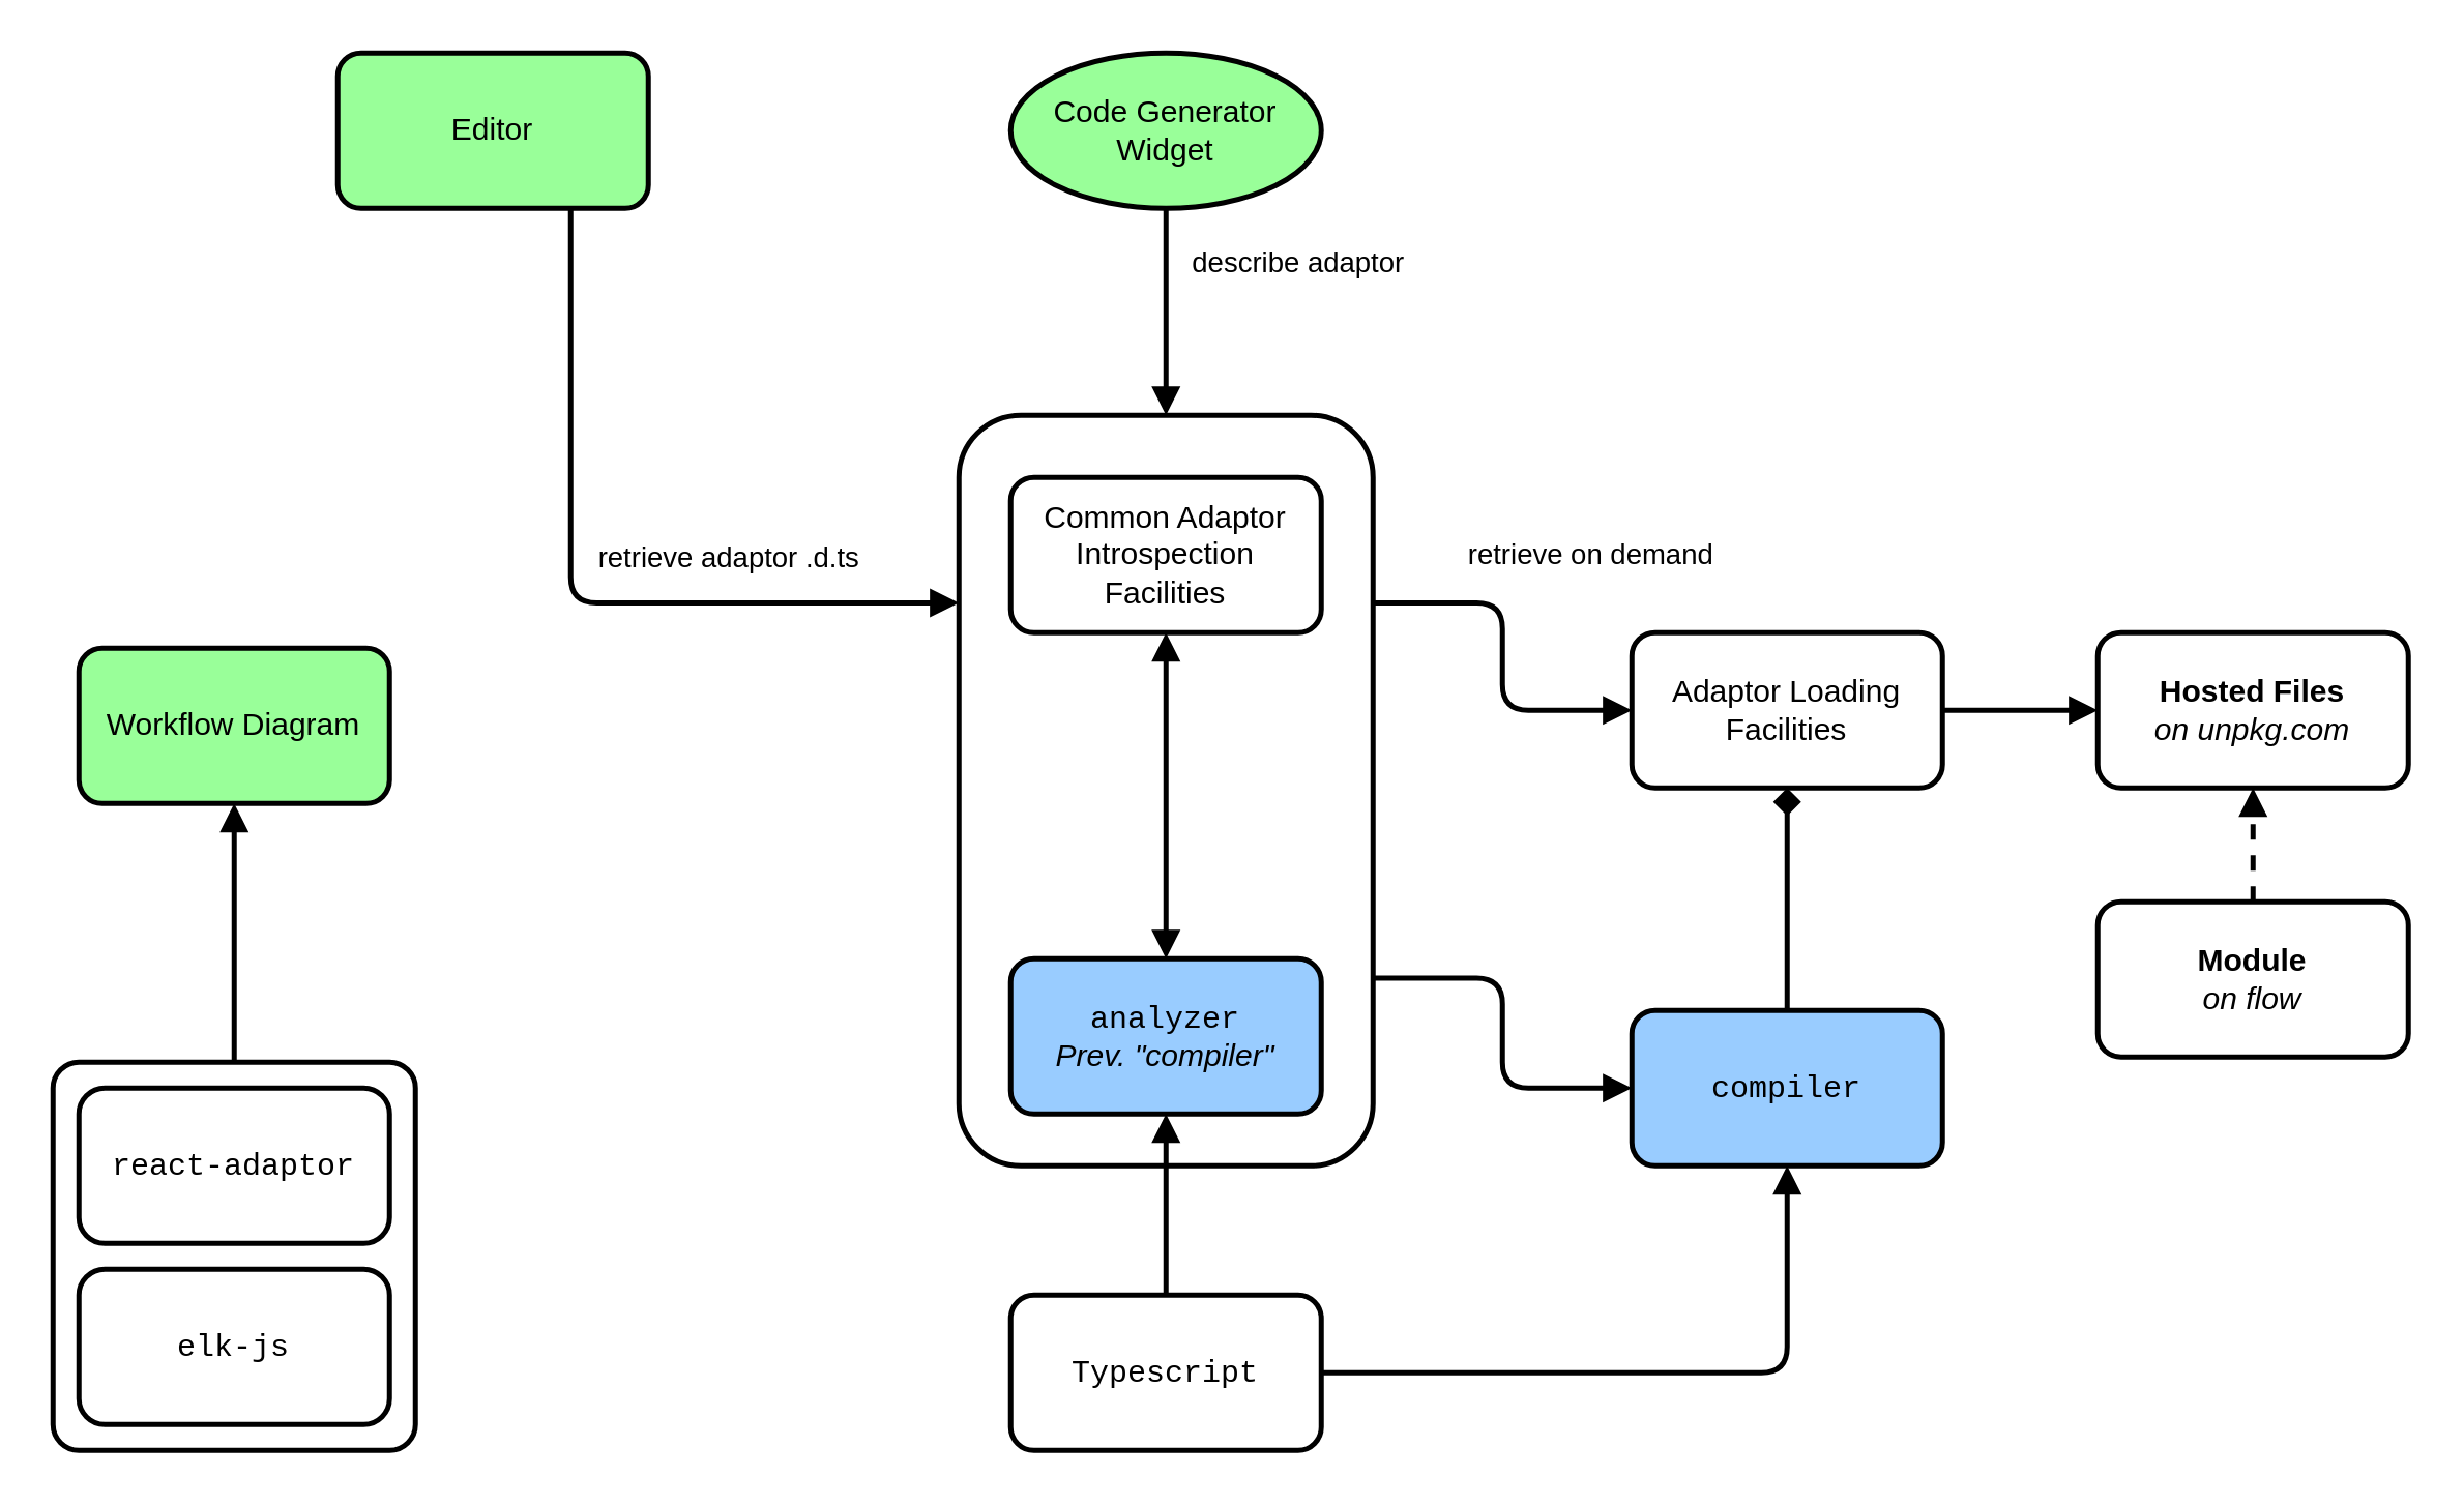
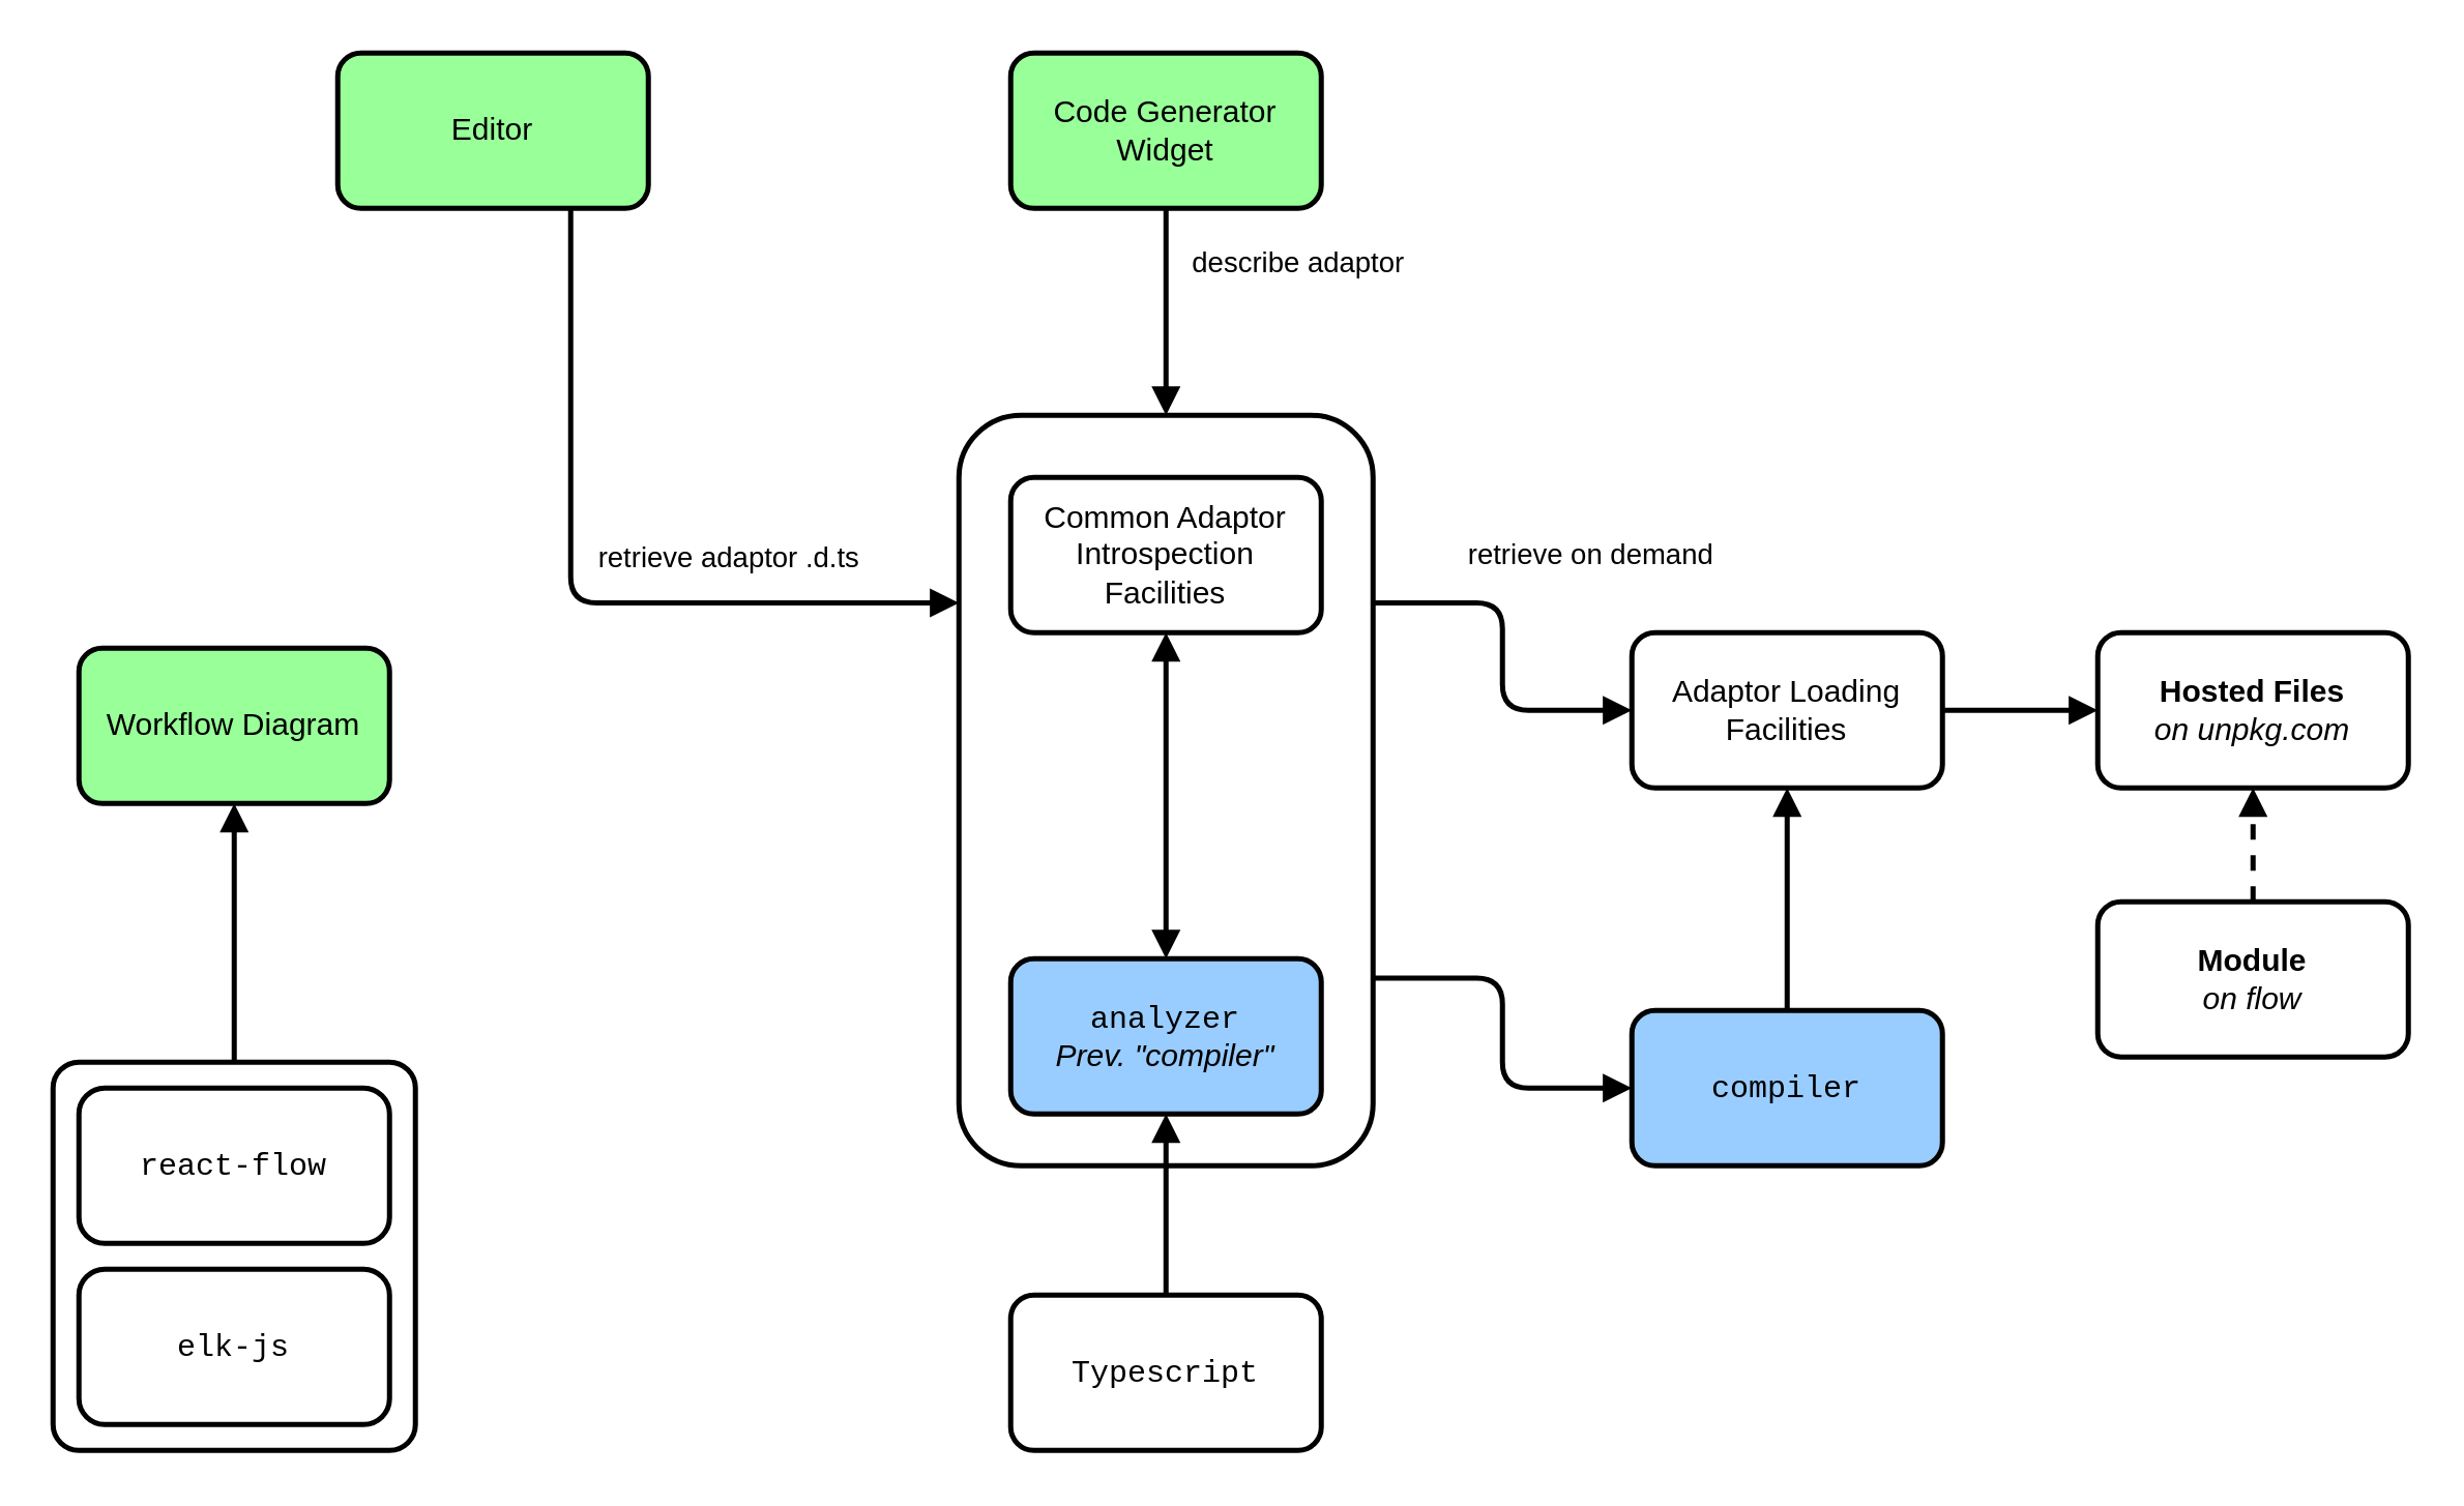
- <mxCell id="9" value="Code Generator Widget" style="ellipse;whiteSpace=wrap;html=1;strokeWidth=2;fillColor=#99FF99;" vertex="1" parent="1"><mxGeometry x="390" y="20" width="120" height="60" as="geometry" /></mxCell>
+ <mxCell id="9" value="Code Generator Widget" style="rounded=1;whiteSpace=wrap;html=1;strokeWidth=2;fillColor=#99FF99;" vertex="1" parent="1"><mxGeometry x="390" y="20" width="120" height="60" as="geometry" /></mxCell>
- <mxCell id="25" style="edgeStyle=orthogonalEdgeStyle;rounded=1;orthogonalLoop=1;jettySize=auto;html=1;exitX=0.5;exitY=0;exitDx=0;exitDy=0;entryX=0.5;entryY=1;entryDx=0;entryDy=0;fontFamily=Helvetica;startArrow=none;startFill=0;endArrow=diamond;endFill=1;strokeWidth=2;" edge="1" parent="1" source="26" target="27"><mxGeometry relative="1" as="geometry" /></mxCell>
+ <mxCell id="25" style="edgeStyle=orthogonalEdgeStyle;rounded=1;orthogonalLoop=1;jettySize=auto;html=1;exitX=0.5;exitY=0;exitDx=0;exitDy=0;entryX=0.5;entryY=1;entryDx=0;entryDy=0;fontFamily=Helvetica;startArrow=none;startFill=0;endArrow=block;endFill=1;strokeWidth=2;" edge="1" parent="1" source="26" target="27"><mxGeometry relative="1" as="geometry" /></mxCell>
- <mxCell id="23" value="&lt;font face=&quot;Courier New&quot;&gt;react-adaptor&lt;/font&gt;" style="rounded=1;whiteSpace=wrap;html=1;strokeWidth=2;absoluteArcSize=1;" vertex="1" parent="1"><mxGeometry x="30" y="420" width="120" height="60" as="geometry" /></mxCell>
+ <mxCell id="23" value="&lt;font face=&quot;Courier New&quot;&gt;react-flow&lt;/font&gt;" style="rounded=1;whiteSpace=wrap;html=1;strokeWidth=2;absoluteArcSize=1;" vertex="1" parent="1"><mxGeometry x="30" y="420" width="120" height="60" as="geometry" /></mxCell>
- <mxCell id="19" style="edgeStyle=orthogonalEdgeStyle;rounded=1;orthogonalLoop=1;jettySize=auto;html=1;entryX=0.5;entryY=1;entryDx=0;entryDy=0;fontFamily=Helvetica;startArrow=none;startFill=0;endArrow=block;endFill=1;strokeWidth=2;" edge="1" parent="1" source="20" target="26"><mxGeometry relative="1" as="geometry" /></mxCell>
